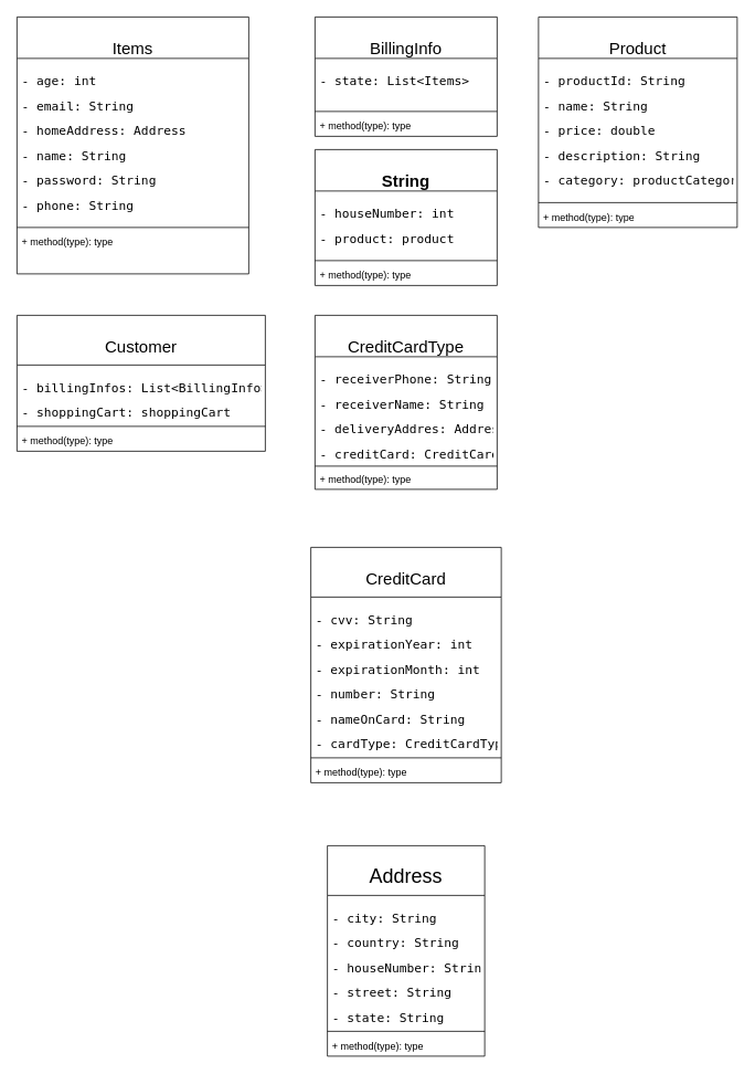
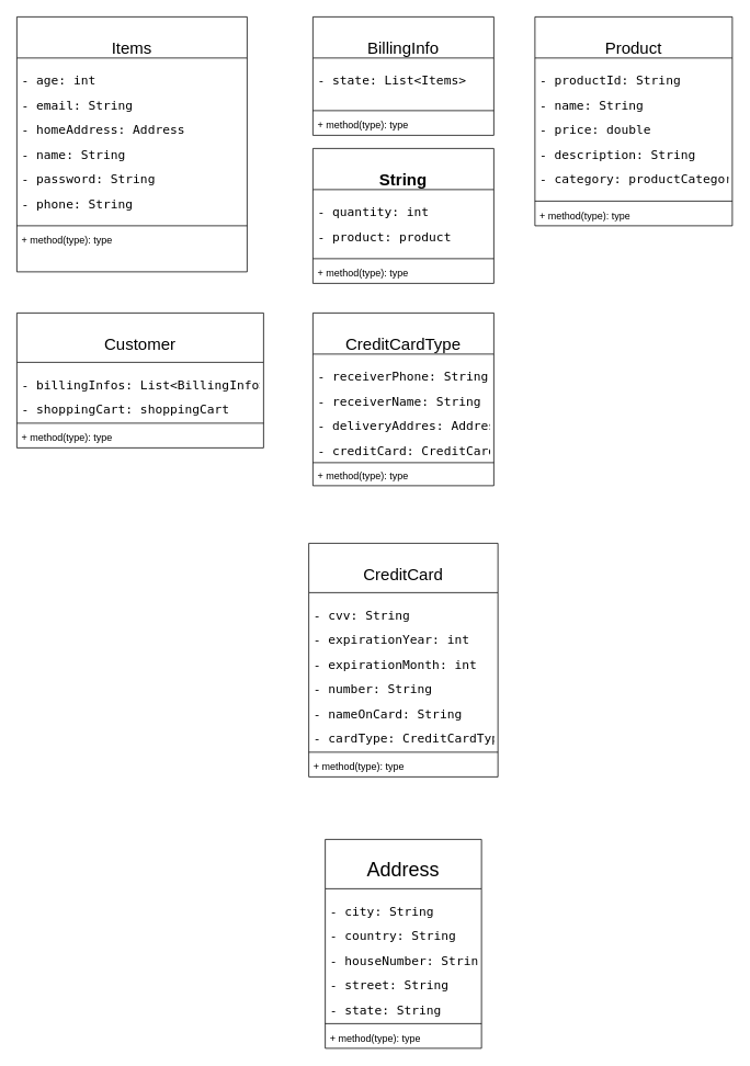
- <mxCell id="11" value="&lt;pre&gt;&lt;font style=&quot;font-size: 15px;&quot;&gt;- houseNumber: int&lt;/font&gt;&lt;/pre&gt;&lt;pre&gt;&lt;font style=&quot;font-size: 15px;&quot;&gt;- product: product&lt;/font&gt;&lt;/pre&gt;" style="text;strokeColor=none;fillColor=none;align=left;verticalAlign=top;spacingLeft=4;spacingRight=4;overflow=hidden;rotatable=0;points=[[0,0.5],[1,0.5]];portConstraint=eastwest;whiteSpace=wrap;html=1;" vertex="1" parent="10"><mxGeometry y="50" width="220" height="80" as="geometry" /></mxCell>
+ <mxCell id="11" value="&lt;pre&gt;&lt;font style=&quot;font-size: 15px;&quot;&gt;- quantity: int&lt;/font&gt;&lt;/pre&gt;&lt;pre&gt;&lt;font style=&quot;font-size: 15px;&quot;&gt;- product: product&lt;/font&gt;&lt;/pre&gt;" style="text;strokeColor=none;fillColor=none;align=left;verticalAlign=top;spacingLeft=4;spacingRight=4;overflow=hidden;rotatable=0;points=[[0,0.5],[1,0.5]];portConstraint=eastwest;whiteSpace=wrap;html=1;" vertex="1" parent="10"><mxGeometry y="50" width="220" height="80" as="geometry" /></mxCell>
